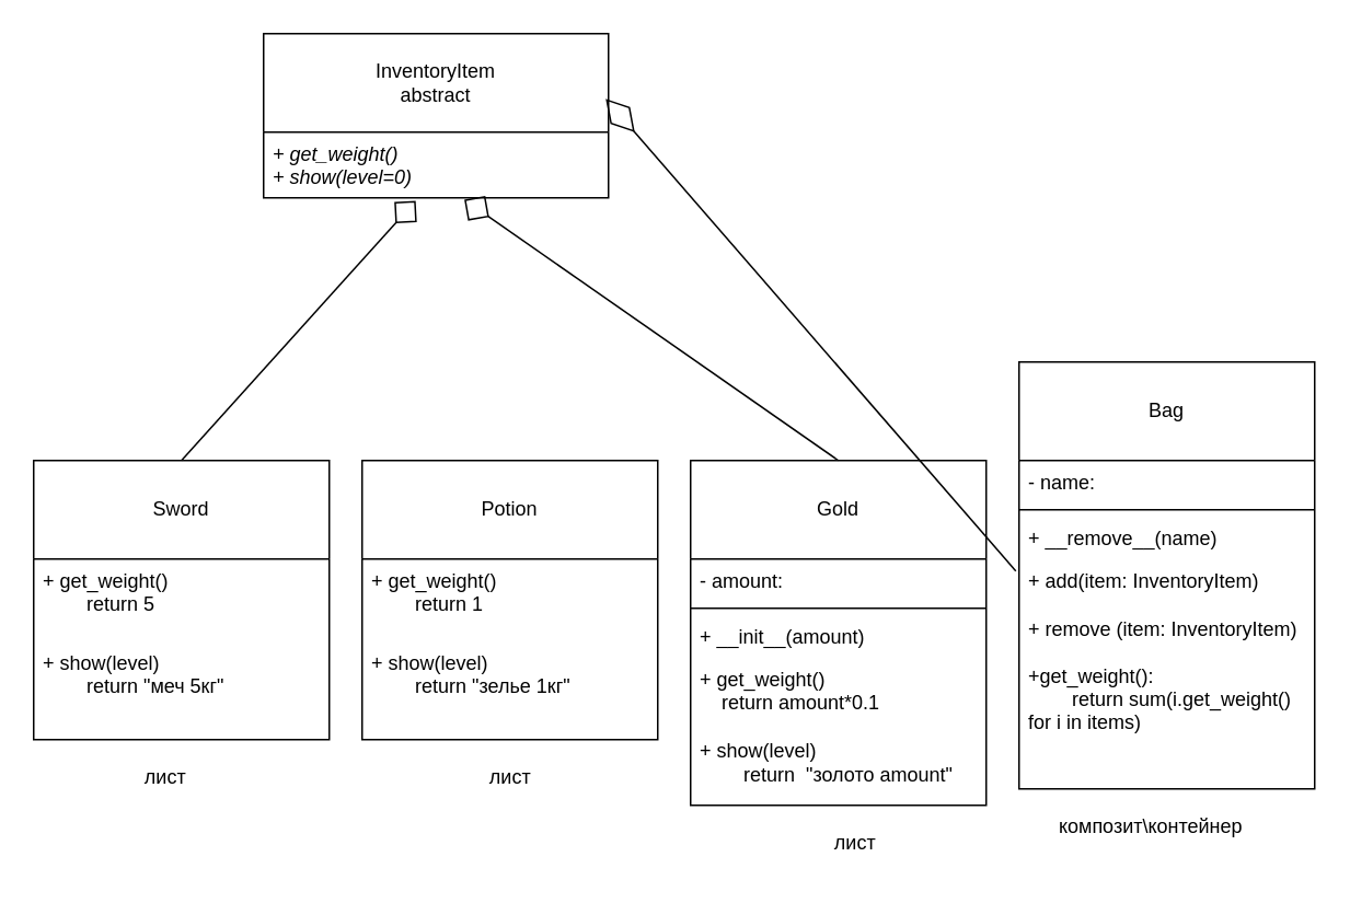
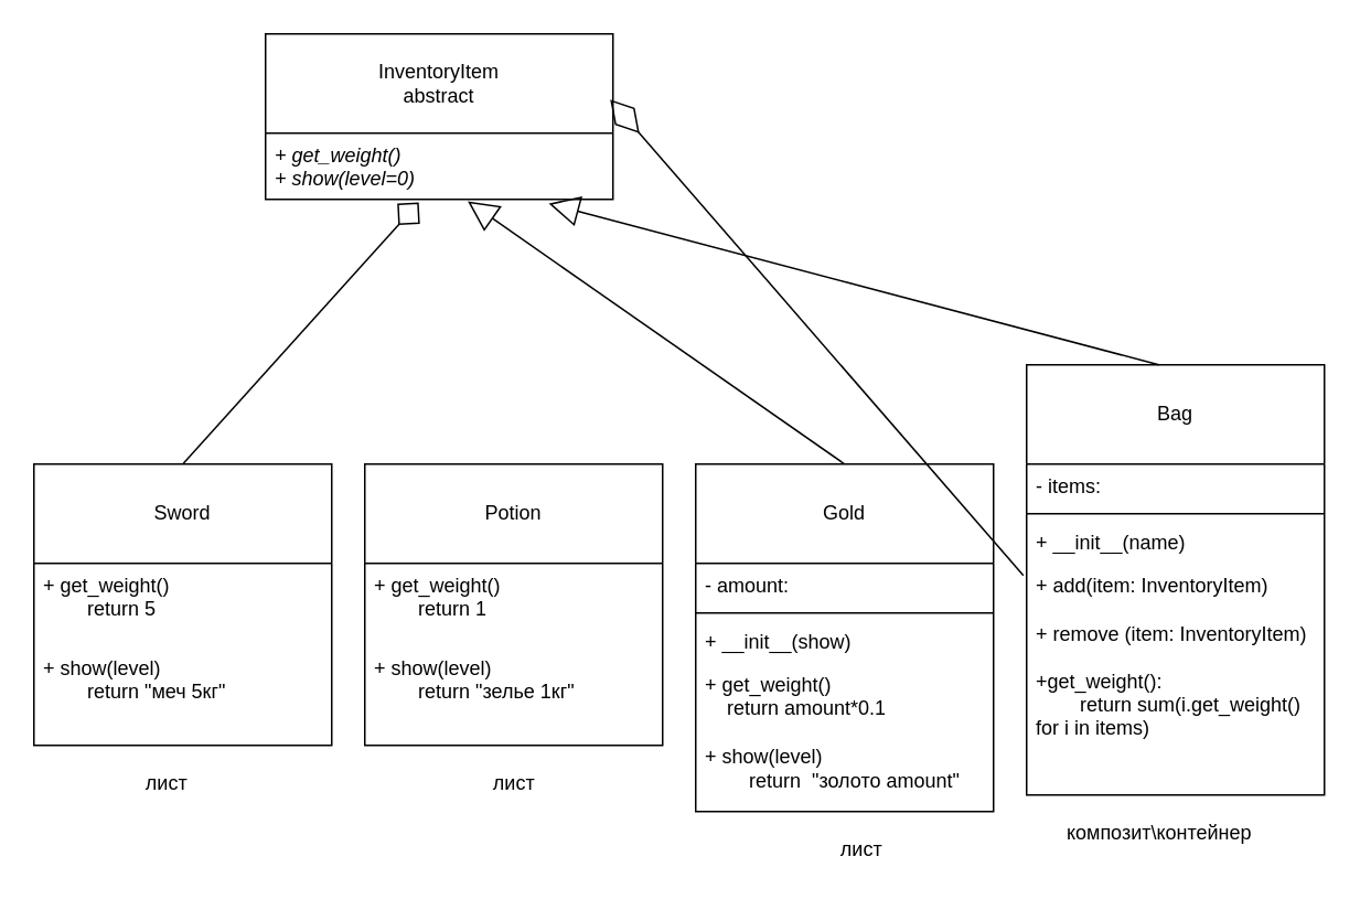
- <mxCell id="21" value="" style="endArrow=diamond;endSize=16;endFill=0;html=1;rounded=0;entryX=0.582;entryY=1.028;entryDx=0;entryDy=0;entryPerimeter=0;exitX=0.5;exitY=0;exitDx=0;exitDy=0;" edge="1" parent="1" source="10" target="3"><mxGeometry width="160" relative="1" as="geometry"><mxPoint x="450" y="190" as="sourcePoint" /><mxPoint x="610" y="190" as="targetPoint" /></mxGeometry></mxCell>
+ <mxCell id="21" value="" style="endArrow=block;endSize=16;endFill=0;html=1;rounded=0;entryX=0.582;entryY=1.028;entryDx=0;entryDy=0;entryPerimeter=0;exitX=0.5;exitY=0;exitDx=0;exitDy=0;" edge="1" parent="1" source="10" target="3"><mxGeometry width="160" relative="1" as="geometry"><mxPoint x="450" y="190" as="sourcePoint" /><mxPoint x="610" y="190" as="targetPoint" /></mxGeometry></mxCell>
+ <mxCell id="22" value="" style="endArrow=block;endSize=16;endFill=0;html=1;rounded=0;entryX=0.815;entryY=1.062;entryDx=0;entryDy=0;entryPerimeter=0;exitX=0.444;exitY=0;exitDx=0;exitDy=0;exitPerimeter=0;" edge="1" parent="1" source="15" target="3"><mxGeometry width="160" relative="1" as="geometry"><mxPoint x="720" y="120" as="sourcePoint" /><mxPoint x="880" y="120" as="targetPoint" /></mxGeometry></mxCell>
- <mxCell id="16" value="- name:&amp;nbsp;" style="text;strokeColor=none;fillColor=none;align=left;verticalAlign=top;spacingLeft=4;spacingRight=4;overflow=hidden;rotatable=0;points=[[0,0.5],[1,0.5]];portConstraint=eastwest;whiteSpace=wrap;html=1;" vertex="1" parent="15"><mxGeometry y="60" width="180" height="26" as="geometry" /></mxCell>
+ <mxCell id="16" value="- items:&amp;nbsp;" style="text;strokeColor=none;fillColor=none;align=left;verticalAlign=top;spacingLeft=4;spacingRight=4;overflow=hidden;rotatable=0;points=[[0,0.5],[1,0.5]];portConstraint=eastwest;whiteSpace=wrap;html=1;" vertex="1" parent="15"><mxGeometry y="60" width="180" height="26" as="geometry" /></mxCell>
- <mxCell id="18" value="+ __remove__(name)" style="text;strokeColor=none;fillColor=none;align=left;verticalAlign=top;spacingLeft=4;spacingRight=4;overflow=hidden;rotatable=0;points=[[0,0.5],[1,0.5]];portConstraint=eastwest;whiteSpace=wrap;html=1;" vertex="1" parent="15"><mxGeometry y="94" width="180" height="26" as="geometry" /></mxCell>
+ <mxCell id="18" value="+ __init__(name)" style="text;strokeColor=none;fillColor=none;align=left;verticalAlign=top;spacingLeft=4;spacingRight=4;overflow=hidden;rotatable=0;points=[[0,0.5],[1,0.5]];portConstraint=eastwest;whiteSpace=wrap;html=1;" vertex="1" parent="15"><mxGeometry y="94" width="180" height="26" as="geometry" /></mxCell>
- <mxCell id="13" value="+ __init__(amount)" style="text;strokeColor=none;fillColor=none;align=left;verticalAlign=top;spacingLeft=4;spacingRight=4;overflow=hidden;rotatable=0;points=[[0,0.5],[1,0.5]];portConstraint=eastwest;whiteSpace=wrap;html=1;" vertex="1" parent="10"><mxGeometry y="94" width="180" height="26" as="geometry" /></mxCell>
+ <mxCell id="13" value="+ __init__(show)" style="text;strokeColor=none;fillColor=none;align=left;verticalAlign=top;spacingLeft=4;spacingRight=4;overflow=hidden;rotatable=0;points=[[0,0.5],[1,0.5]];portConstraint=eastwest;whiteSpace=wrap;html=1;" vertex="1" parent="10"><mxGeometry y="94" width="180" height="26" as="geometry" /></mxCell>
